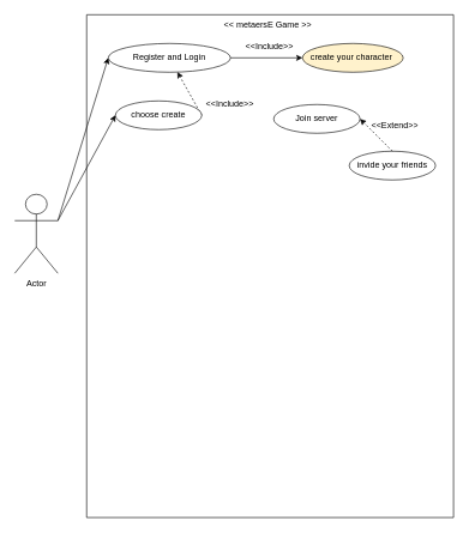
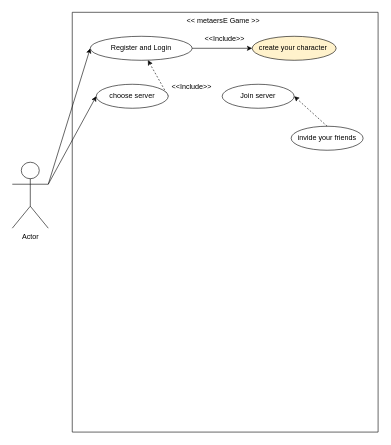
- <mxCell id="14" value="choose create" style="ellipse;whiteSpace=wrap;html=1;" vertex="1" parent="3"><mxGeometry x="40" y="120" width="120" height="40" as="geometry" /></mxCell>
+ <mxCell id="14" value="choose server" style="ellipse;whiteSpace=wrap;html=1;" vertex="1" parent="3"><mxGeometry x="40" y="120" width="120" height="40" as="geometry" /></mxCell>
- <mxCell id="9" value="Join server" style="ellipse;whiteSpace=wrap;html=1;" vertex="1" parent="3"><mxGeometry x="260" y="125" width="120" height="40" as="geometry" /></mxCell>
+ <mxCell id="9" value="Join server" style="ellipse;whiteSpace=wrap;html=1;" vertex="1" parent="3"><mxGeometry x="250" y="120" width="120" height="40" as="geometry" /></mxCell>
- <mxCell id="12" value="&amp;lt;&amp;lt;Extend&amp;gt;&amp;gt;" style="text;strokeColor=none;fillColor=none;align=left;verticalAlign=middle;spacingLeft=4;spacingRight=4;overflow=hidden;points=[[0,0.5],[1,0.5]];portConstraint=eastwest;rotatable=0;whiteSpace=wrap;html=1;" vertex="1" parent="3"><mxGeometry x="390" y="140" width="80" height="30" as="geometry" /></mxCell>
